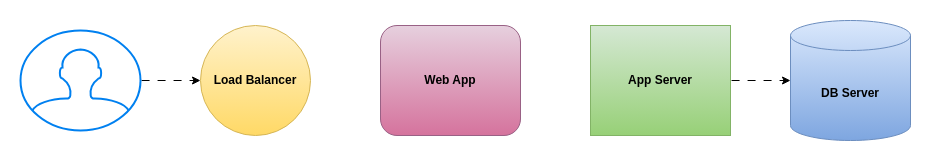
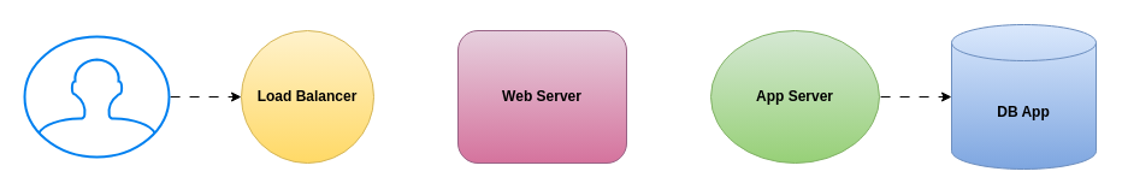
- <mxCell id="4" value="&lt;b&gt;Web App&lt;/b&gt;" style="rounded=1;whiteSpace=wrap;html=1;fillColor=#e6d0de;gradientColor=#d5739d;strokeColor=#996185;" vertex="1" parent="1"><mxGeometry x="380" y="25" width="140" height="110" as="geometry" /></mxCell>
+ <mxCell id="4" value="&lt;b&gt;Web Server&lt;/b&gt;" style="rounded=1;whiteSpace=wrap;html=1;fillColor=#e6d0de;gradientColor=#d5739d;strokeColor=#996185;" vertex="1" parent="1"><mxGeometry x="380" y="25" width="140" height="110" as="geometry" /></mxCell>
- <mxCell id="2" value="&lt;b&gt;App Server&lt;/b&gt;" style="rounded=0;whiteSpace=wrap;html=1;fillColor=#d5e8d4;gradientColor=#97d077;strokeColor=#82b366;" vertex="1" parent="1"><mxGeometry x="590" y="25" width="140" height="110" as="geometry" /></mxCell>
+ <mxCell id="2" value="&lt;b&gt;App Server&lt;/b&gt;" style="ellipse;whiteSpace=wrap;html=1;fillColor=#d5e8d4;gradientColor=#97d077;strokeColor=#82b366;" vertex="1" parent="1"><mxGeometry x="590" y="25" width="140" height="110" as="geometry" /></mxCell>
- <mxCell id="8" value="&lt;b&gt;DB Server&lt;/b&gt;" style="shape=cylinder3;whiteSpace=wrap;html=1;boundedLbl=1;backgroundOutline=1;size=15;fillColor=#dae8fc;strokeColor=#6c8ebf;gradientColor=#7ea6e0;" vertex="1" parent="1"><mxGeometry x="790" y="20" width="120" height="120" as="geometry" /></mxCell>
+ <mxCell id="8" value="&lt;b&gt;DB App&lt;/b&gt;" style="shape=cylinder3;whiteSpace=wrap;html=1;boundedLbl=1;backgroundOutline=1;size=15;fillColor=#dae8fc;strokeColor=#6c8ebf;gradientColor=#7ea6e0;" vertex="1" parent="1"><mxGeometry x="790" y="20" width="120" height="120" as="geometry" /></mxCell>
